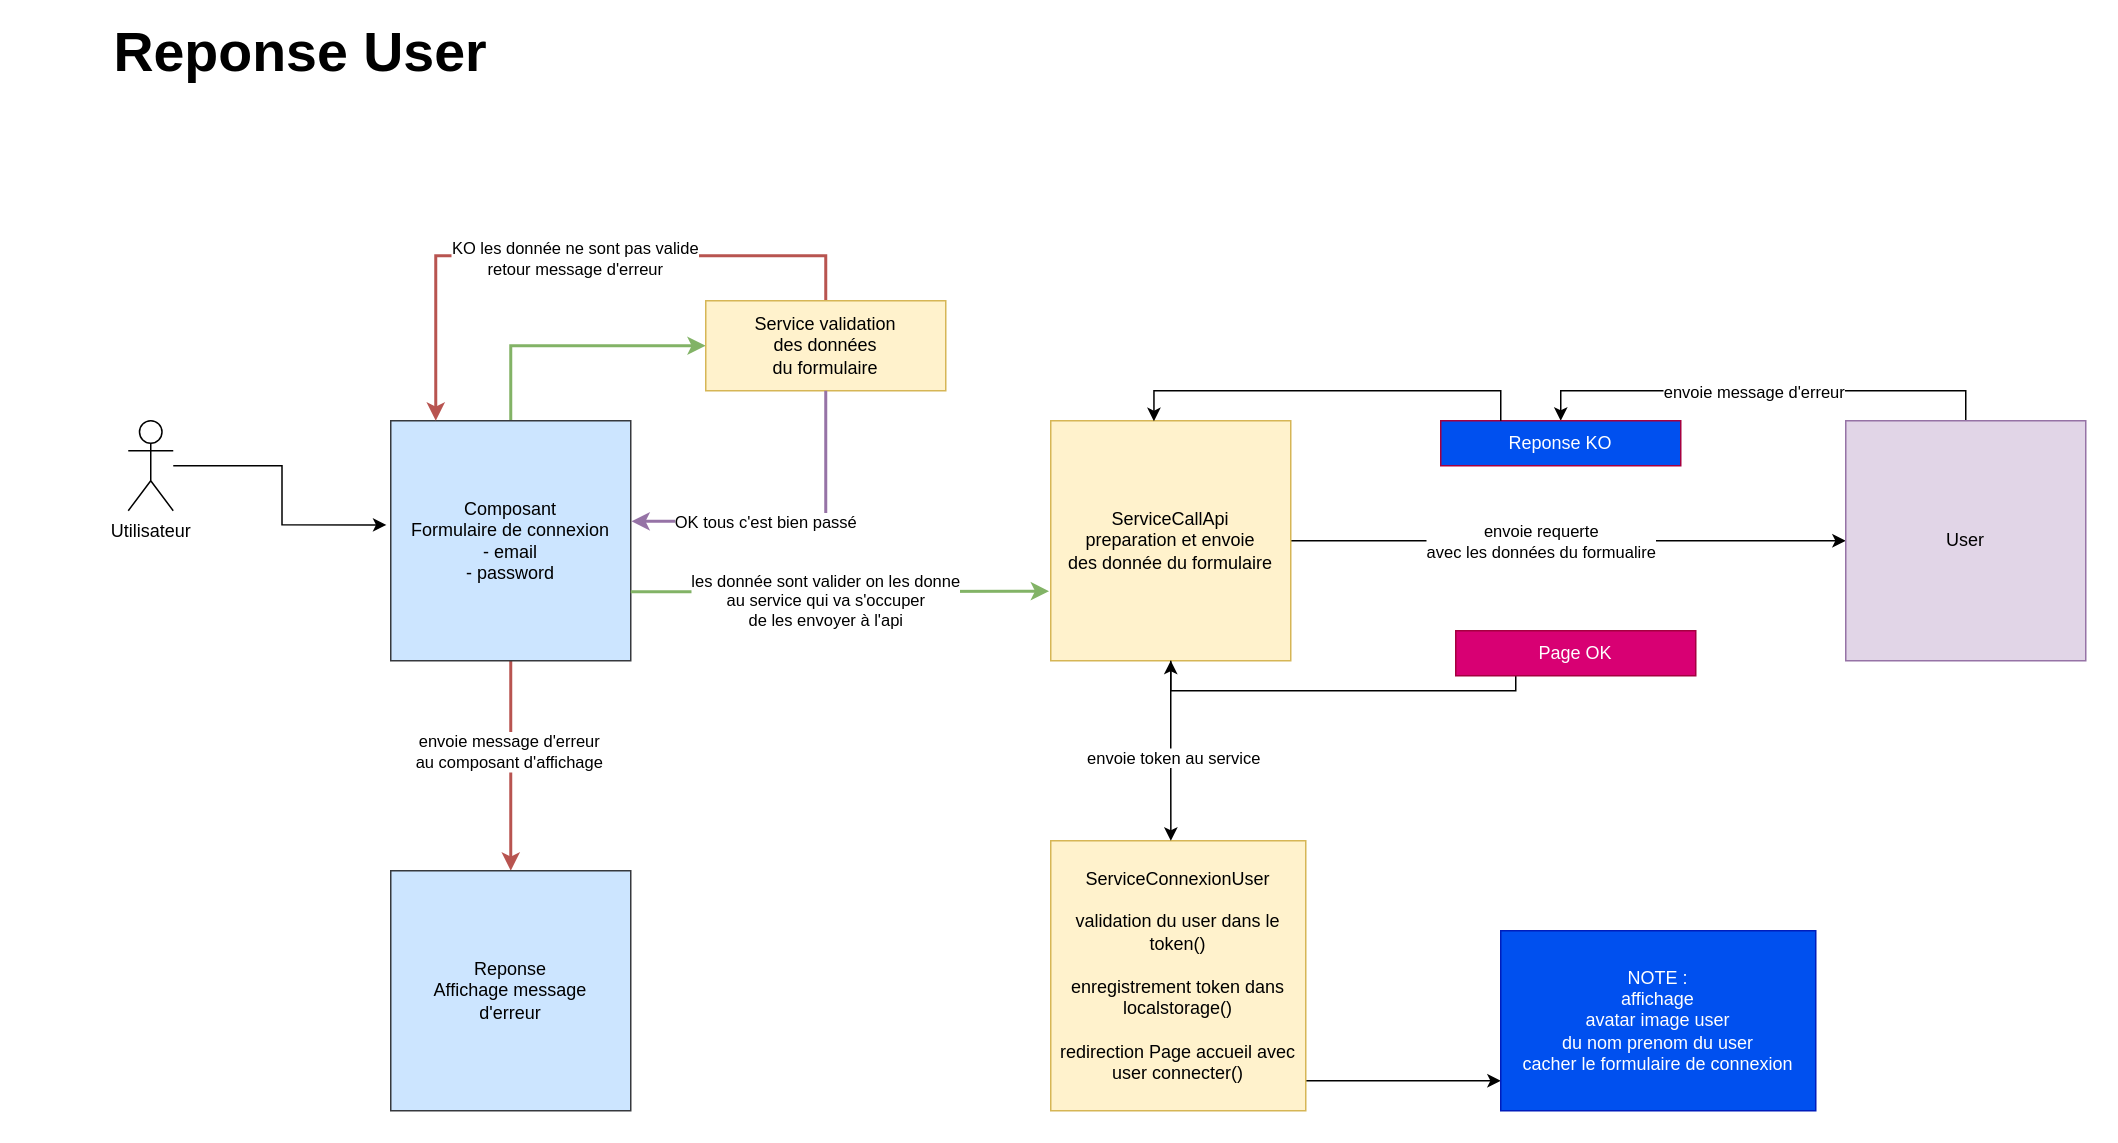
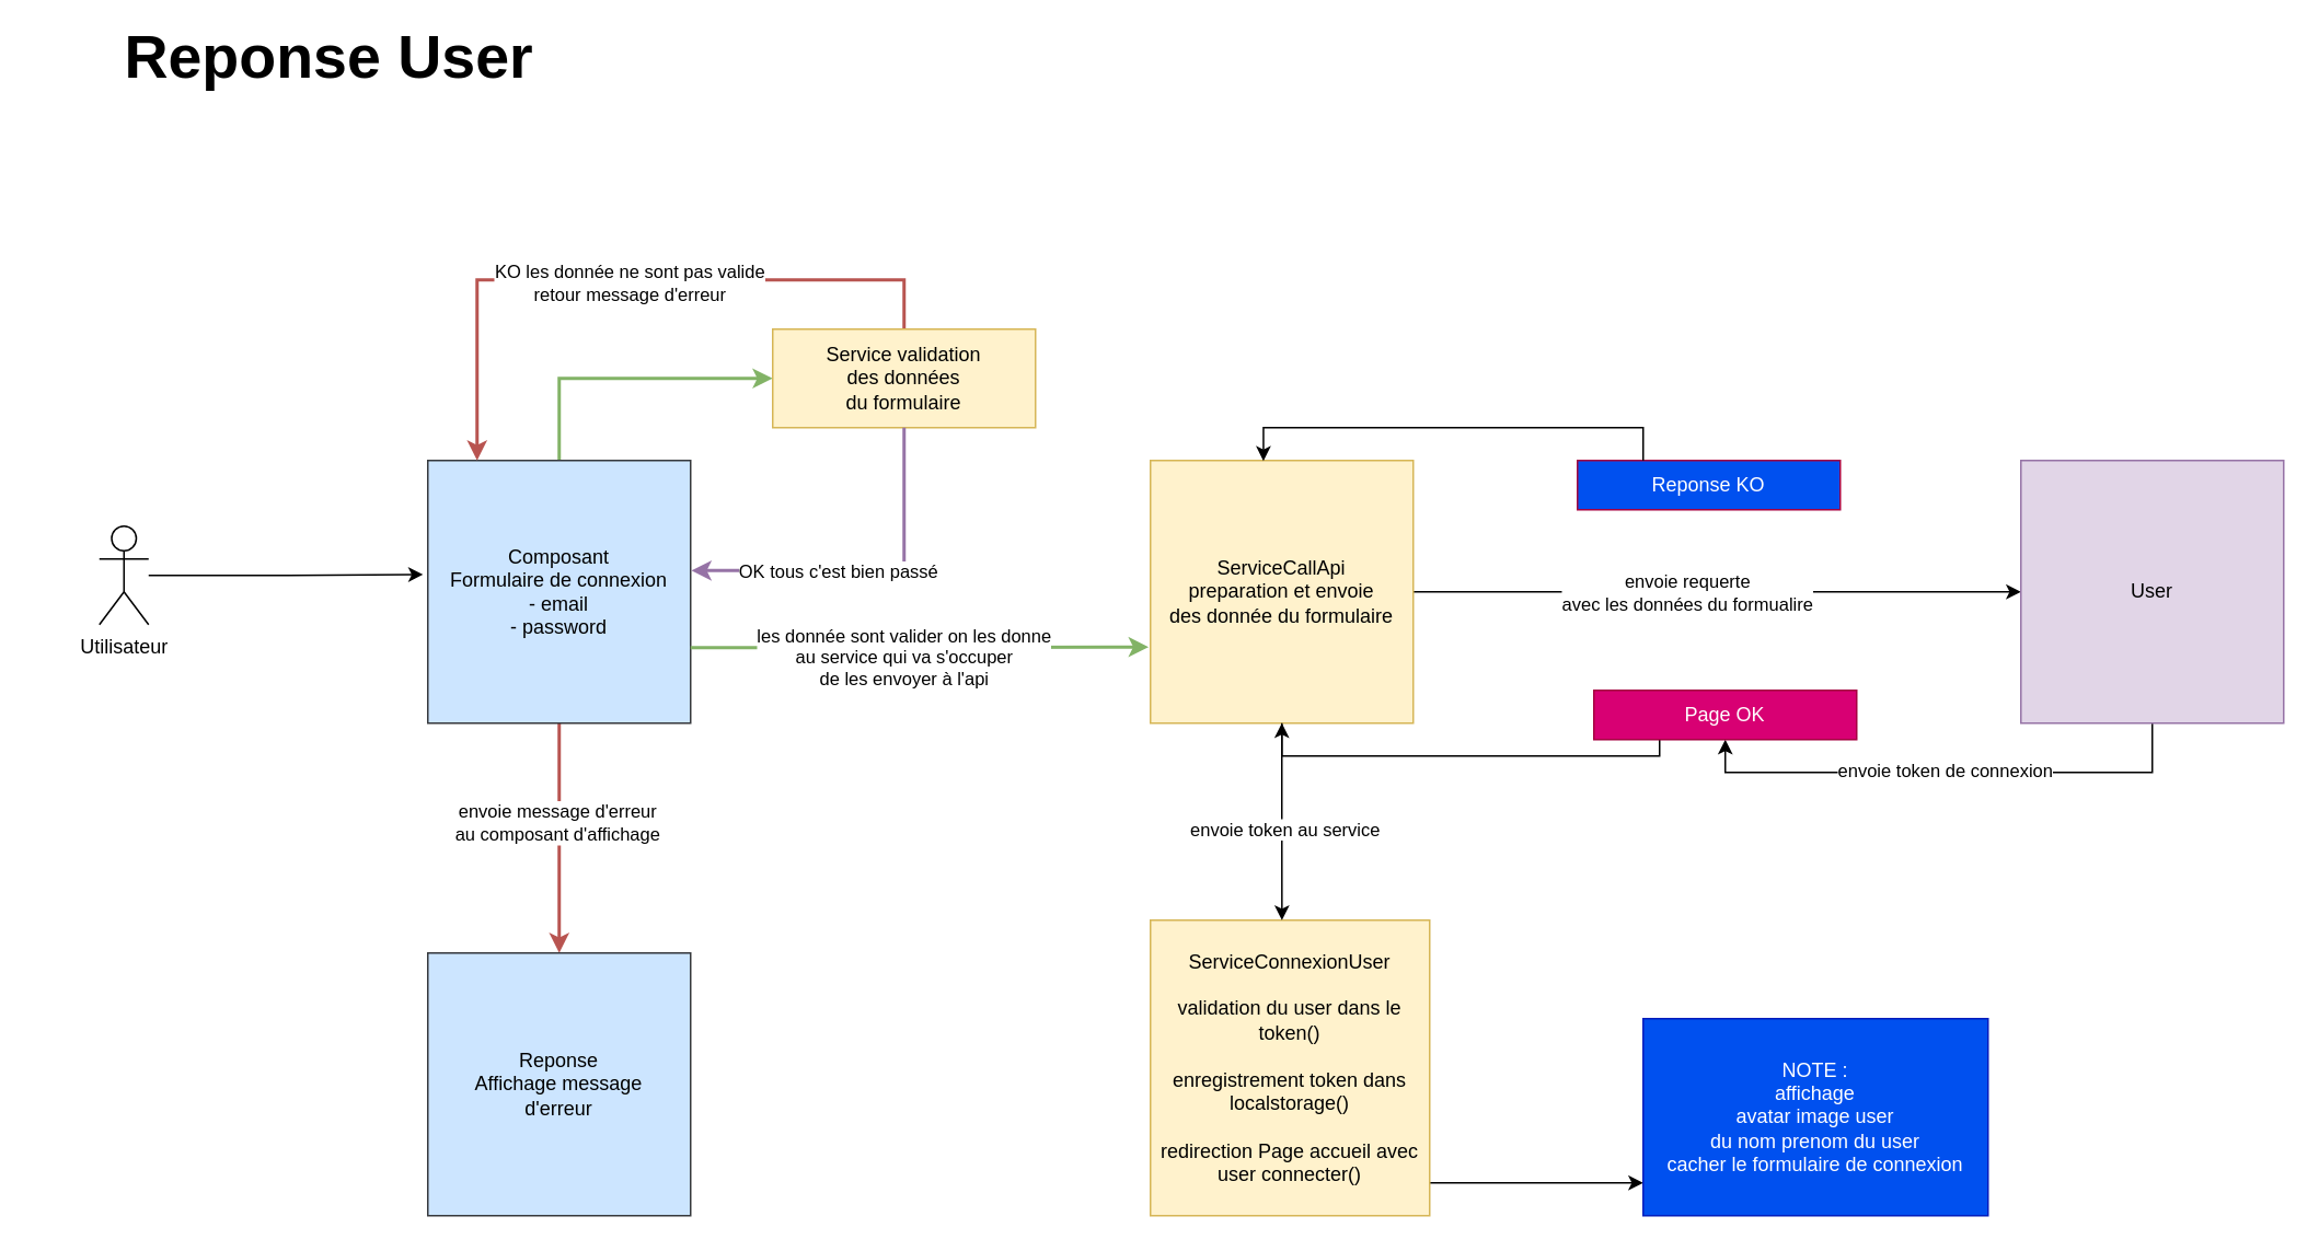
- <mxCell id="22" style="edgeStyle=orthogonalEdgeStyle;rounded=0;orthogonalLoop=1;jettySize=auto;html=1;entryX=0.5;entryY=0;entryDx=0;entryDy=0;" parent="1" source="24" target="27" edge="1"><mxGeometry relative="1" as="geometry"><Array as="points"><mxPoint x="1310" y="260" /><mxPoint x="1040" y="260" /></Array></mxGeometry></mxCell>
- <mxCell id="23" value="envoie message d'erreur" style="edgeLabel;html=1;align=center;verticalAlign=middle;resizable=0;points=[];" parent="22" vertex="1" connectable="0"><mxGeometry x="0.042" relative="1" as="geometry"><mxPoint as="offset" /></mxGeometry></mxCell>
- <mxCell id="6" value="Utilisateur" style="shape=umlActor;verticalLabelPosition=bottom;verticalAlign=top;html=1;outlineConnect=0;" parent="1" vertex="1"><mxGeometry x="85" y="280" width="30" height="60" as="geometry" /></mxCell>
+ <mxCell id="6" value="Utilisateur" style="shape=umlActor;verticalLabelPosition=bottom;verticalAlign=top;html=1;outlineConnect=0;" parent="1" vertex="1"><mxGeometry x="60" y="320" width="30" height="60" as="geometry" /></mxCell>
+ <mxCell id="20" style="edgeStyle=orthogonalEdgeStyle;rounded=0;orthogonalLoop=1;jettySize=auto;html=1;entryX=0.5;entryY=1;entryDx=0;entryDy=0;" parent="1" source="24" target="26" edge="1"><mxGeometry relative="1" as="geometry"><Array as="points"><mxPoint x="1310" y="470" /><mxPoint x="1050" y="470" /></Array></mxGeometry></mxCell>
+ <mxCell id="21" value="envoie token de connexion" style="edgeLabel;html=1;align=center;verticalAlign=middle;resizable=0;points=[];" parent="20" vertex="1" connectable="0"><mxGeometry x="0.015" y="-2" relative="1" as="geometry"><mxPoint as="offset" /></mxGeometry></mxCell>
